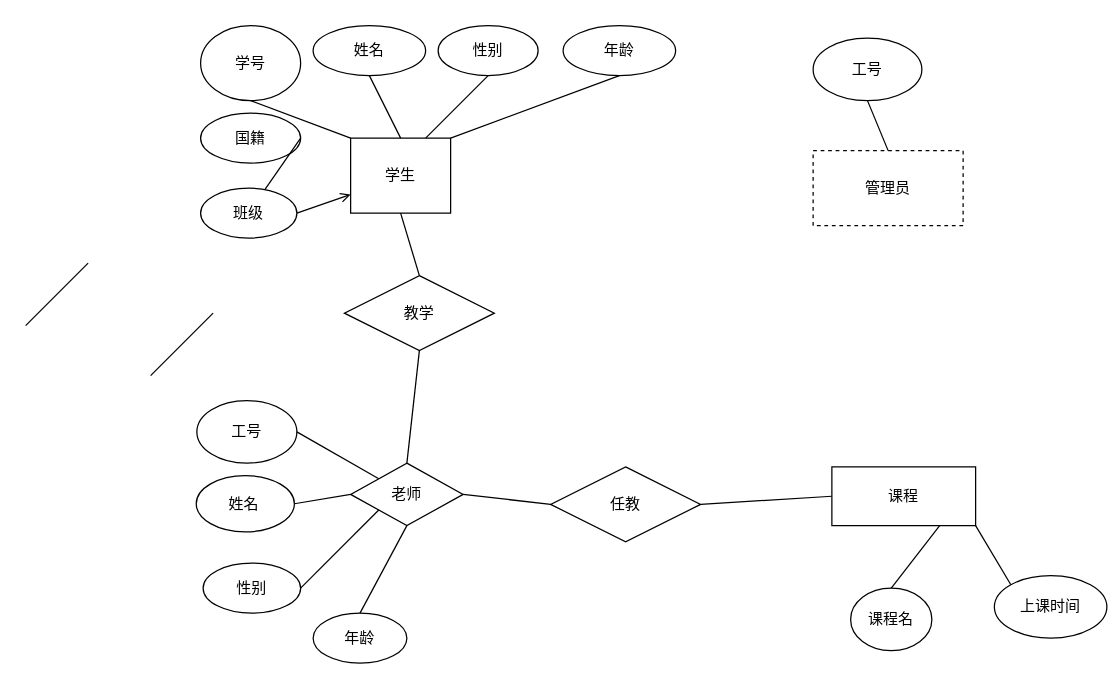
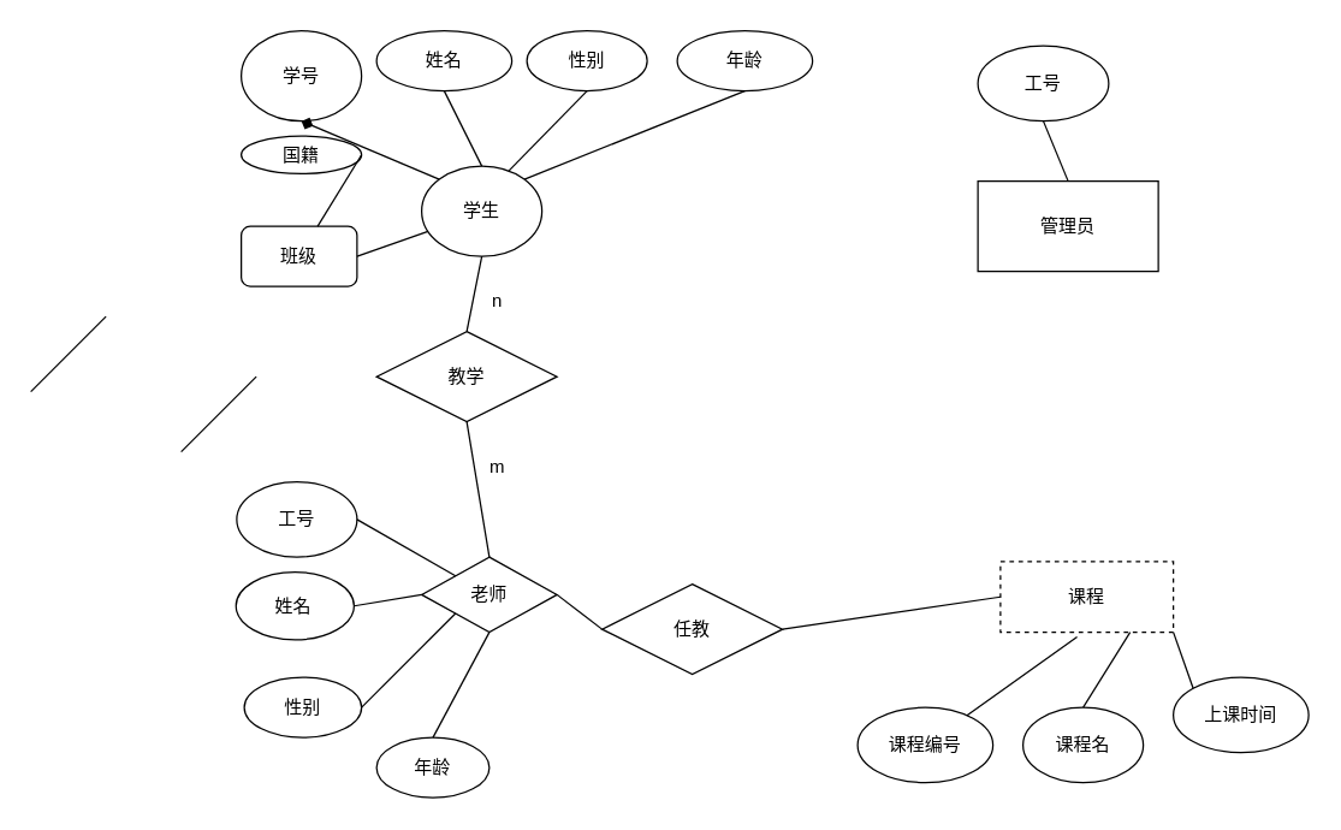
- <mxCell id="10" value="" style="endArrow=none;html=1;rounded=0;exitX=0;exitY=0;exitDx=0;exitDy=0;entryX=0.5;entryY=1;entryDx=0;entryDy=0;" edge="1" parent="1" source="3" target="4"><mxGeometry width="50" height="50" relative="1" as="geometry"><mxPoint x="280" y="160" as="sourcePoint" /><mxPoint x="330" y="110" as="targetPoint" /></mxGeometry></mxCell>
+ <mxCell id="10" value="" style="endArrow=diamond;html=1;rounded=0;exitX=0;exitY=0;exitDx=0;exitDy=0;entryX=0.5;entryY=1;entryDx=0;entryDy=0;" edge="1" parent="1" source="3" target="4"><mxGeometry width="50" height="50" relative="1" as="geometry"><mxPoint x="280" y="160" as="sourcePoint" /><mxPoint x="330" y="110" as="targetPoint" /></mxGeometry></mxCell>
- <mxCell id="8" value="国籍" style="ellipse;whiteSpace=wrap;html=1;" vertex="1" parent="1"><mxGeometry y="90" width="80" height="40" as="geometry" x="160" /></mxCell>
+ <mxCell id="8" value="国籍" style="ellipse;whiteSpace=wrap;html=1;" vertex="1" parent="1"><mxGeometry x="160" y="90" width="80" height="25" as="geometry" /></mxCell>
- <mxCell id="3" value="学生" style="rounded=0;whiteSpace=wrap;html=1;" vertex="1" parent="1"><mxGeometry x="280" y="110" width="80" height="60" as="geometry" /></mxCell>
+ <mxCell id="3" value="学生" style="ellipse;whiteSpace=wrap;html=1;" vertex="1" parent="1"><mxGeometry x="280" y="110" width="80" height="60" as="geometry" /></mxCell>
- <mxCell id="41" value="管理员" style="rounded=0;whiteSpace=wrap;html=1;dashed=1;" vertex="1" parent="1"><mxGeometry x="650" y="120" width="120" height="60" as="geometry" /></mxCell>
+ <mxCell id="41" value="管理员" style="rounded=0;whiteSpace=wrap;html=1;" vertex="1" parent="1"><mxGeometry x="650" y="120" width="120" height="60" as="geometry" /></mxCell>
- <mxCell id="14" value="" style="endArrow=open;html=1;rounded=0;entryX=0;entryY=0.75;entryDx=0;entryDy=0;exitX=1;exitY=0.5;exitDx=0;exitDy=0;" edge="1" parent="1" source="9" target="3"><mxGeometry width="50" height="50" relative="1" as="geometry"><mxPoint x="340" y="340" as="sourcePoint" /><mxPoint x="390" y="290" as="targetPoint" /></mxGeometry></mxCell>
+ <mxCell id="14" value="" style="endArrow=none;html=1;rounded=0;entryX=0;entryY=0.75;entryDx=0;entryDy=0;exitX=1;exitY=0.5;exitDx=0;exitDy=0;" edge="1" parent="1" source="9" target="3"><mxGeometry width="50" height="50" relative="1" as="geometry"><mxPoint x="340" y="340" as="sourcePoint" /><mxPoint x="390" y="290" as="targetPoint" /></mxGeometry></mxCell>
- <mxCell id="9" value="班级" style="ellipse;whiteSpace=wrap;html=1;" vertex="1" parent="1"><mxGeometry y="150" width="77" height="40" as="geometry" x="160" /></mxCell>
+ <mxCell id="9" value="班级" style="whiteSpace=wrap;html=1;rounded=1;" vertex="1" parent="1"><mxGeometry y="150" width="77" height="40" as="geometry" x="160" /></mxCell>
+ <mxCell id="30" value="n" style="text;html=1;align=center;verticalAlign=middle;resizable=0;points=[];autosize=1;strokeColor=none;fillColor=none;" vertex="1" parent="1"><mxGeometry x="320" y="190" width="20" height="20" as="geometry" /></mxCell>
- <mxCell id="25" value="教学" style="shape=rhombus;perimeter=rhombusPerimeter;whiteSpace=wrap;html=1;align=center;" vertex="1" parent="1"><mxGeometry x="275" y="220" width="120" height="60" as="geometry" /></mxCell>
+ <mxCell id="25" value="教学" style="shape=rhombus;perimeter=rhombusPerimeter;whiteSpace=wrap;html=1;align=center;" vertex="1" parent="1"><mxGeometry x="250" y="220" width="120" height="60" as="geometry" /></mxCell>
+ <mxCell id="31" value="m" style="text;html=1;align=center;verticalAlign=middle;resizable=0;points=[];autosize=1;strokeColor=none;fillColor=none;" vertex="1" parent="1"><mxGeometry x="315" y="300" width="30" height="20" as="geometry" /></mxCell>
- <mxCell id="32" value="课程" style="rounded=0;whiteSpace=wrap;html=1;" vertex="1" parent="1"><mxGeometry x="665" y="373" width="115" height="47" as="geometry" /></mxCell>
+ <mxCell id="32" value="课程" style="rounded=0;whiteSpace=wrap;html=1;dashed=1;" vertex="1" parent="1"><mxGeometry x="665" y="373" width="115" height="47" as="geometry" /></mxCell>
- <mxCell id="38" value="任教" style="shape=rhombus;perimeter=rhombusPerimeter;whiteSpace=wrap;html=1;align=center;" vertex="1" parent="1"><mxGeometry x="440" y="373" width="120" height="60" as="geometry" /></mxCell>
+ <mxCell id="38" value="任教" style="shape=rhombus;perimeter=rhombusPerimeter;whiteSpace=wrap;html=1;align=center;" vertex="1" parent="1"><mxGeometry x="400" y="388" width="120" height="60" as="geometry" /></mxCell>
+ <mxCell id="36" value="" style="endArrow=none;html=1;rounded=0;entryX=0.443;entryY=1.064;entryDx=0;entryDy=0;entryPerimeter=0;" edge="1" parent="1" source="33" target="32"><mxGeometry width="50" height="50" relative="1" as="geometry"><mxPoint x="460" y="430" as="sourcePoint" /><mxPoint x="510" y="380" as="targetPoint" /></mxGeometry></mxCell>
- <mxCell id="34" value="上课时间" style="ellipse;whiteSpace=wrap;html=1;" vertex="1" parent="1"><mxGeometry x="795" y="460" width="90" height="50" as="geometry" /></mxCell>
+ <mxCell id="34" value="上课时间" style="ellipse;whiteSpace=wrap;html=1;" vertex="1" parent="1"><mxGeometry x="780" y="450" width="90" height="50" as="geometry" /></mxCell>
+ <mxCell id="33" value="课程编号" style="ellipse;whiteSpace=wrap;html=1;" vertex="1" parent="1"><mxGeometry x="570" y="470" width="90" height="50" as="geometry" /></mxCell>
- <mxCell id="20" value="课程名" style="ellipse;whiteSpace=wrap;html=1;" vertex="1" parent="1"><mxGeometry x="680" y="470" width="65" height="50" as="geometry" /></mxCell>
+ <mxCell id="20" value="课程名" style="ellipse;whiteSpace=wrap;html=1;" vertex="1" parent="1"><mxGeometry x="680" y="470" width="80" height="50" as="geometry" /></mxCell>
